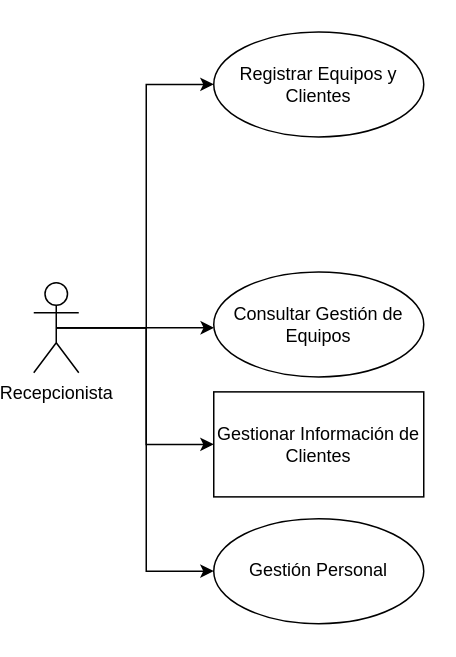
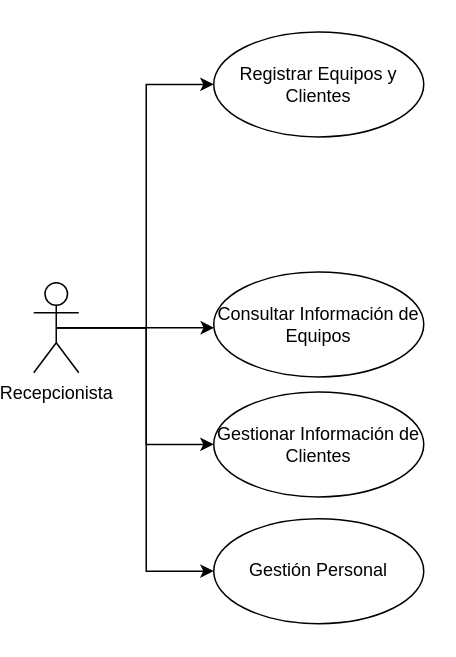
- <mxCell id="8" value="Consultar Gestión de Equipos" style="ellipse;whiteSpace=wrap;html=1;" vertex="1" parent="1"><mxGeometry x="140" y="180.75" width="140" height="70" as="geometry" /></mxCell>
+ <mxCell id="8" value="Consultar Información de Equipos" style="ellipse;whiteSpace=wrap;html=1;" vertex="1" parent="1"><mxGeometry x="140" y="180.75" width="140" height="70" as="geometry" /></mxCell>
- <mxCell id="9" value="Gestionar Información de Clientes" style="whiteSpace=wrap;html=1;rounded=0;" vertex="1" parent="1"><mxGeometry x="140" y="260.75" width="140" height="70" as="geometry" /></mxCell>
+ <mxCell id="9" value="Gestionar Información de Clientes" style="ellipse;whiteSpace=wrap;html=1;" vertex="1" parent="1"><mxGeometry x="140" y="260.75" width="140" height="70" as="geometry" /></mxCell>
